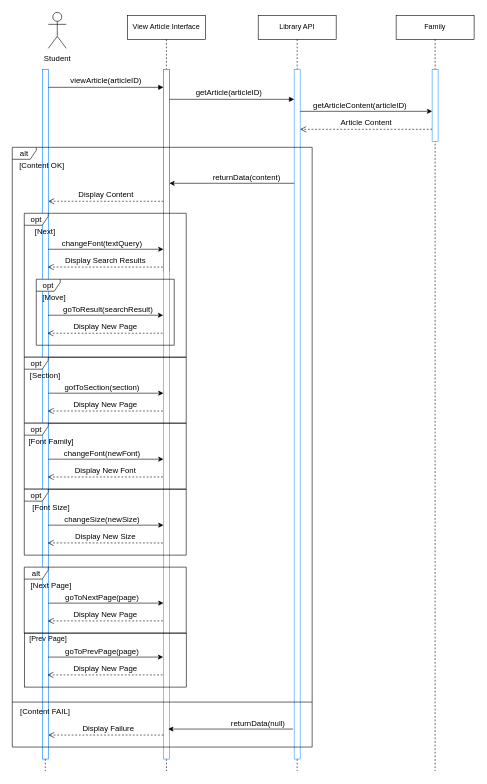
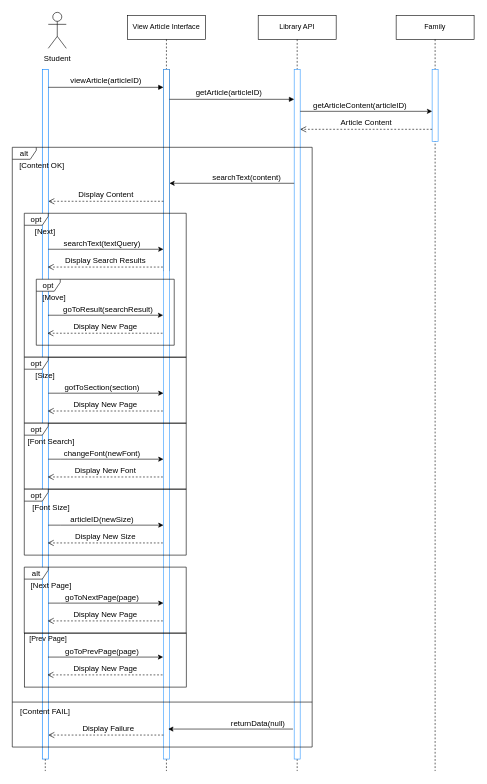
- <mxCell id="19" value="returnData(content)" style="text;html=1;strokeColor=none;fillColor=none;align=center;verticalAlign=middle;whiteSpace=wrap;rounded=0;fontSize=13;" parent="16" vertex="1"><mxGeometry x="330.62" y="40" width="120" height="20" as="geometry" /></mxCell>
+ <mxCell id="19" value="searchText(content)" style="text;html=1;strokeColor=none;fillColor=none;align=center;verticalAlign=middle;whiteSpace=wrap;rounded=0;fontSize=13;" parent="16" vertex="1"><mxGeometry x="330.62" y="40" width="120" height="20" as="geometry" /></mxCell>
- <mxCell id="26" value="changeFont(textQuery)" style="text;html=1;strokeColor=none;fillColor=none;align=center;verticalAlign=middle;whiteSpace=wrap;rounded=0;fontSize=13;" parent="16" vertex="1"><mxGeometry x="80" y="150" width="140" height="20" as="geometry" /></mxCell>
+ <mxCell id="26" value="searchText(textQuery)" style="text;html=1;strokeColor=none;fillColor=none;align=center;verticalAlign=middle;whiteSpace=wrap;rounded=0;fontSize=13;" parent="16" vertex="1"><mxGeometry x="80" y="150" width="140" height="20" as="geometry" /></mxCell>
- <mxCell id="32" value="[Section]" style="text;html=1;strokeColor=none;fillColor=none;align=center;verticalAlign=middle;whiteSpace=wrap;rounded=0;fontSize=13;" parent="16" vertex="1"><mxGeometry x="20" y="370" width="70" height="20" as="geometry" /></mxCell>
+ <mxCell id="32" value="[Size]" style="text;html=1;strokeColor=none;fillColor=none;align=center;verticalAlign=middle;whiteSpace=wrap;rounded=0;fontSize=13;" parent="16" vertex="1"><mxGeometry x="20" y="370" width="70" height="20" as="geometry" /></mxCell>
- <mxCell id="37" value="[Font Family]" style="text;html=1;strokeColor=none;fillColor=none;align=center;verticalAlign=middle;whiteSpace=wrap;rounded=0;fontSize=13;" parent="16" vertex="1"><mxGeometry x="20" y="480" width="90" height="20" as="geometry" /></mxCell>
+ <mxCell id="37" value="[Font Search]" style="text;html=1;strokeColor=none;fillColor=none;align=center;verticalAlign=middle;whiteSpace=wrap;rounded=0;fontSize=13;" parent="16" vertex="1"><mxGeometry x="20" y="480" width="90" height="20" as="geometry" /></mxCell>
- <mxCell id="43" value="changeSize(newSize)" style="text;html=1;strokeColor=none;fillColor=none;align=center;verticalAlign=middle;whiteSpace=wrap;rounded=0;fontSize=13;" parent="16" vertex="1"><mxGeometry x="80" y="610" width="140" height="20" as="geometry" /></mxCell>
+ <mxCell id="43" value="articleID(newSize)" style="text;html=1;strokeColor=none;fillColor=none;align=center;verticalAlign=middle;whiteSpace=wrap;rounded=0;fontSize=13;" parent="16" vertex="1"><mxGeometry x="80" y="610" width="140" height="20" as="geometry" /></mxCell>
